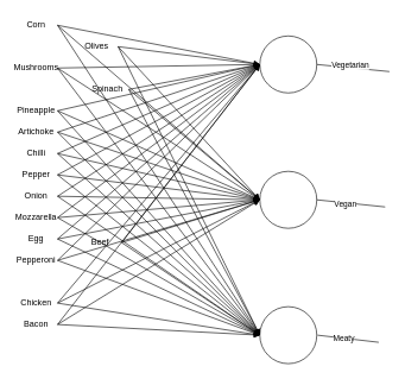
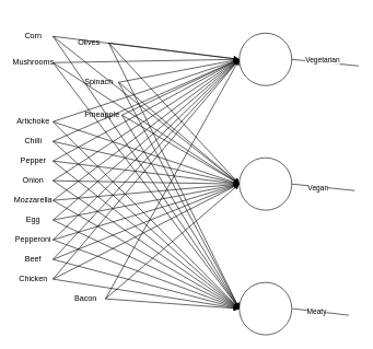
- <mxCell id="14" value="Corn" style="text;html=1;strokeColor=none;fillColor=none;align=center;verticalAlign=middle;whiteSpace=wrap;rounded=0;" vertex="1" parent="1"><mxGeometry x="20" y="20" width="60" height="30" as="geometry" /></mxCell>
+ <mxCell id="14" value="Corn" style="text;html=1;strokeColor=none;fillColor=none;align=center;verticalAlign=middle;whiteSpace=wrap;rounded=0;" vertex="1" parent="1"><mxGeometry x="20" y="40" width="60" height="30" as="geometry" /></mxCell>
- <mxCell id="30" value="Pineapple" style="text;html=1;strokeColor=none;fillColor=none;align=center;verticalAlign=middle;whiteSpace=wrap;rounded=0;" vertex="1" parent="1"><mxGeometry x="20" y="140" width="60" height="30" as="geometry" /></mxCell>
+ <mxCell id="30" value="Pineapple" style="text;html=1;strokeColor=none;fillColor=none;align=center;verticalAlign=middle;whiteSpace=wrap;rounded=0;" vertex="1" parent="1"><mxGeometry x="125" y="160" width="60" height="30" as="geometry" /></mxCell>
- <mxCell id="62" value="Beef" style="text;html=1;strokeColor=none;fillColor=none;align=center;verticalAlign=middle;whiteSpace=wrap;rounded=0;" vertex="1" parent="1"><mxGeometry x="110" y="325" width="60" height="30" as="geometry" /></mxCell>
+ <mxCell id="62" value="Beef" style="text;html=1;strokeColor=none;fillColor=none;align=center;verticalAlign=middle;whiteSpace=wrap;rounded=0;" vertex="1" parent="1"><mxGeometry x="20" y="380" width="60" height="30" as="geometry" /></mxCell>
- <mxCell id="70" value="Bacon" style="text;html=1;strokeColor=none;fillColor=none;align=center;verticalAlign=middle;whiteSpace=wrap;rounded=0;" vertex="1" parent="1"><mxGeometry x="20" y="440" width="60" height="30" as="geometry" /></mxCell>
+ <mxCell id="70" value="Bacon" style="text;html=1;strokeColor=none;fillColor=none;align=center;verticalAlign=middle;whiteSpace=wrap;rounded=0;" vertex="1" parent="1"><mxGeometry x="100" y="440" width="60" height="30" as="geometry" /></mxCell>
